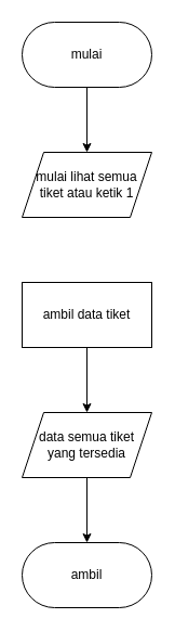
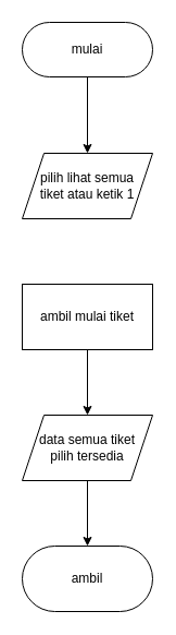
- <mxCell id="3" value="mulai" style="rounded=1;whiteSpace=wrap;html=1;arcSize=50;" vertex="1" parent="1"><mxGeometry x="20" y="20" width="120" height="60" as="geometry" /></mxCell>
+ <mxCell id="3" value="mulai" style="rounded=1;whiteSpace=wrap;html=1;arcSize=50;" vertex="1" parent="1"><mxGeometry x="20" y="20" width="120" height="50" as="geometry" /></mxCell>
- <mxCell id="4" value="mulai lihat semua &lt;br&gt;tiket atau ketik 1" style="shape=parallelogram;perimeter=parallelogramPerimeter;whiteSpace=wrap;html=1;fixedSize=1;" vertex="1" parent="1"><mxGeometry x="20" y="140" width="120" height="60" as="geometry" /></mxCell>
+ <mxCell id="4" value="pilih lihat semua &lt;br&gt;tiket atau ketik 1" style="shape=parallelogram;perimeter=parallelogramPerimeter;whiteSpace=wrap;html=1;fixedSize=1;" vertex="1" parent="1"><mxGeometry x="20" y="140" width="120" height="60" as="geometry" /></mxCell>
- <mxCell id="6" value="ambil data tiket" style="rounded=0;whiteSpace=wrap;html=1;" vertex="1" parent="1"><mxGeometry x="20" y="260" width="120" height="60" as="geometry" /></mxCell>
+ <mxCell id="6" value="ambil mulai tiket" style="rounded=0;whiteSpace=wrap;html=1;" vertex="1" parent="1"><mxGeometry x="20" y="260" width="120" height="60" as="geometry" /></mxCell>
- <mxCell id="8" value="data semua tiket &lt;br&gt;yang tersedia" style="shape=parallelogram;perimeter=parallelogramPerimeter;whiteSpace=wrap;html=1;fixedSize=1;" vertex="1" parent="1"><mxGeometry x="20" y="380" width="120" height="60" as="geometry" /></mxCell>
+ <mxCell id="8" value="data semua tiket &lt;br&gt;pilih tersedia" style="shape=parallelogram;perimeter=parallelogramPerimeter;whiteSpace=wrap;html=1;fixedSize=1;" vertex="1" parent="1"><mxGeometry x="20" y="380" width="120" height="60" as="geometry" /></mxCell>
